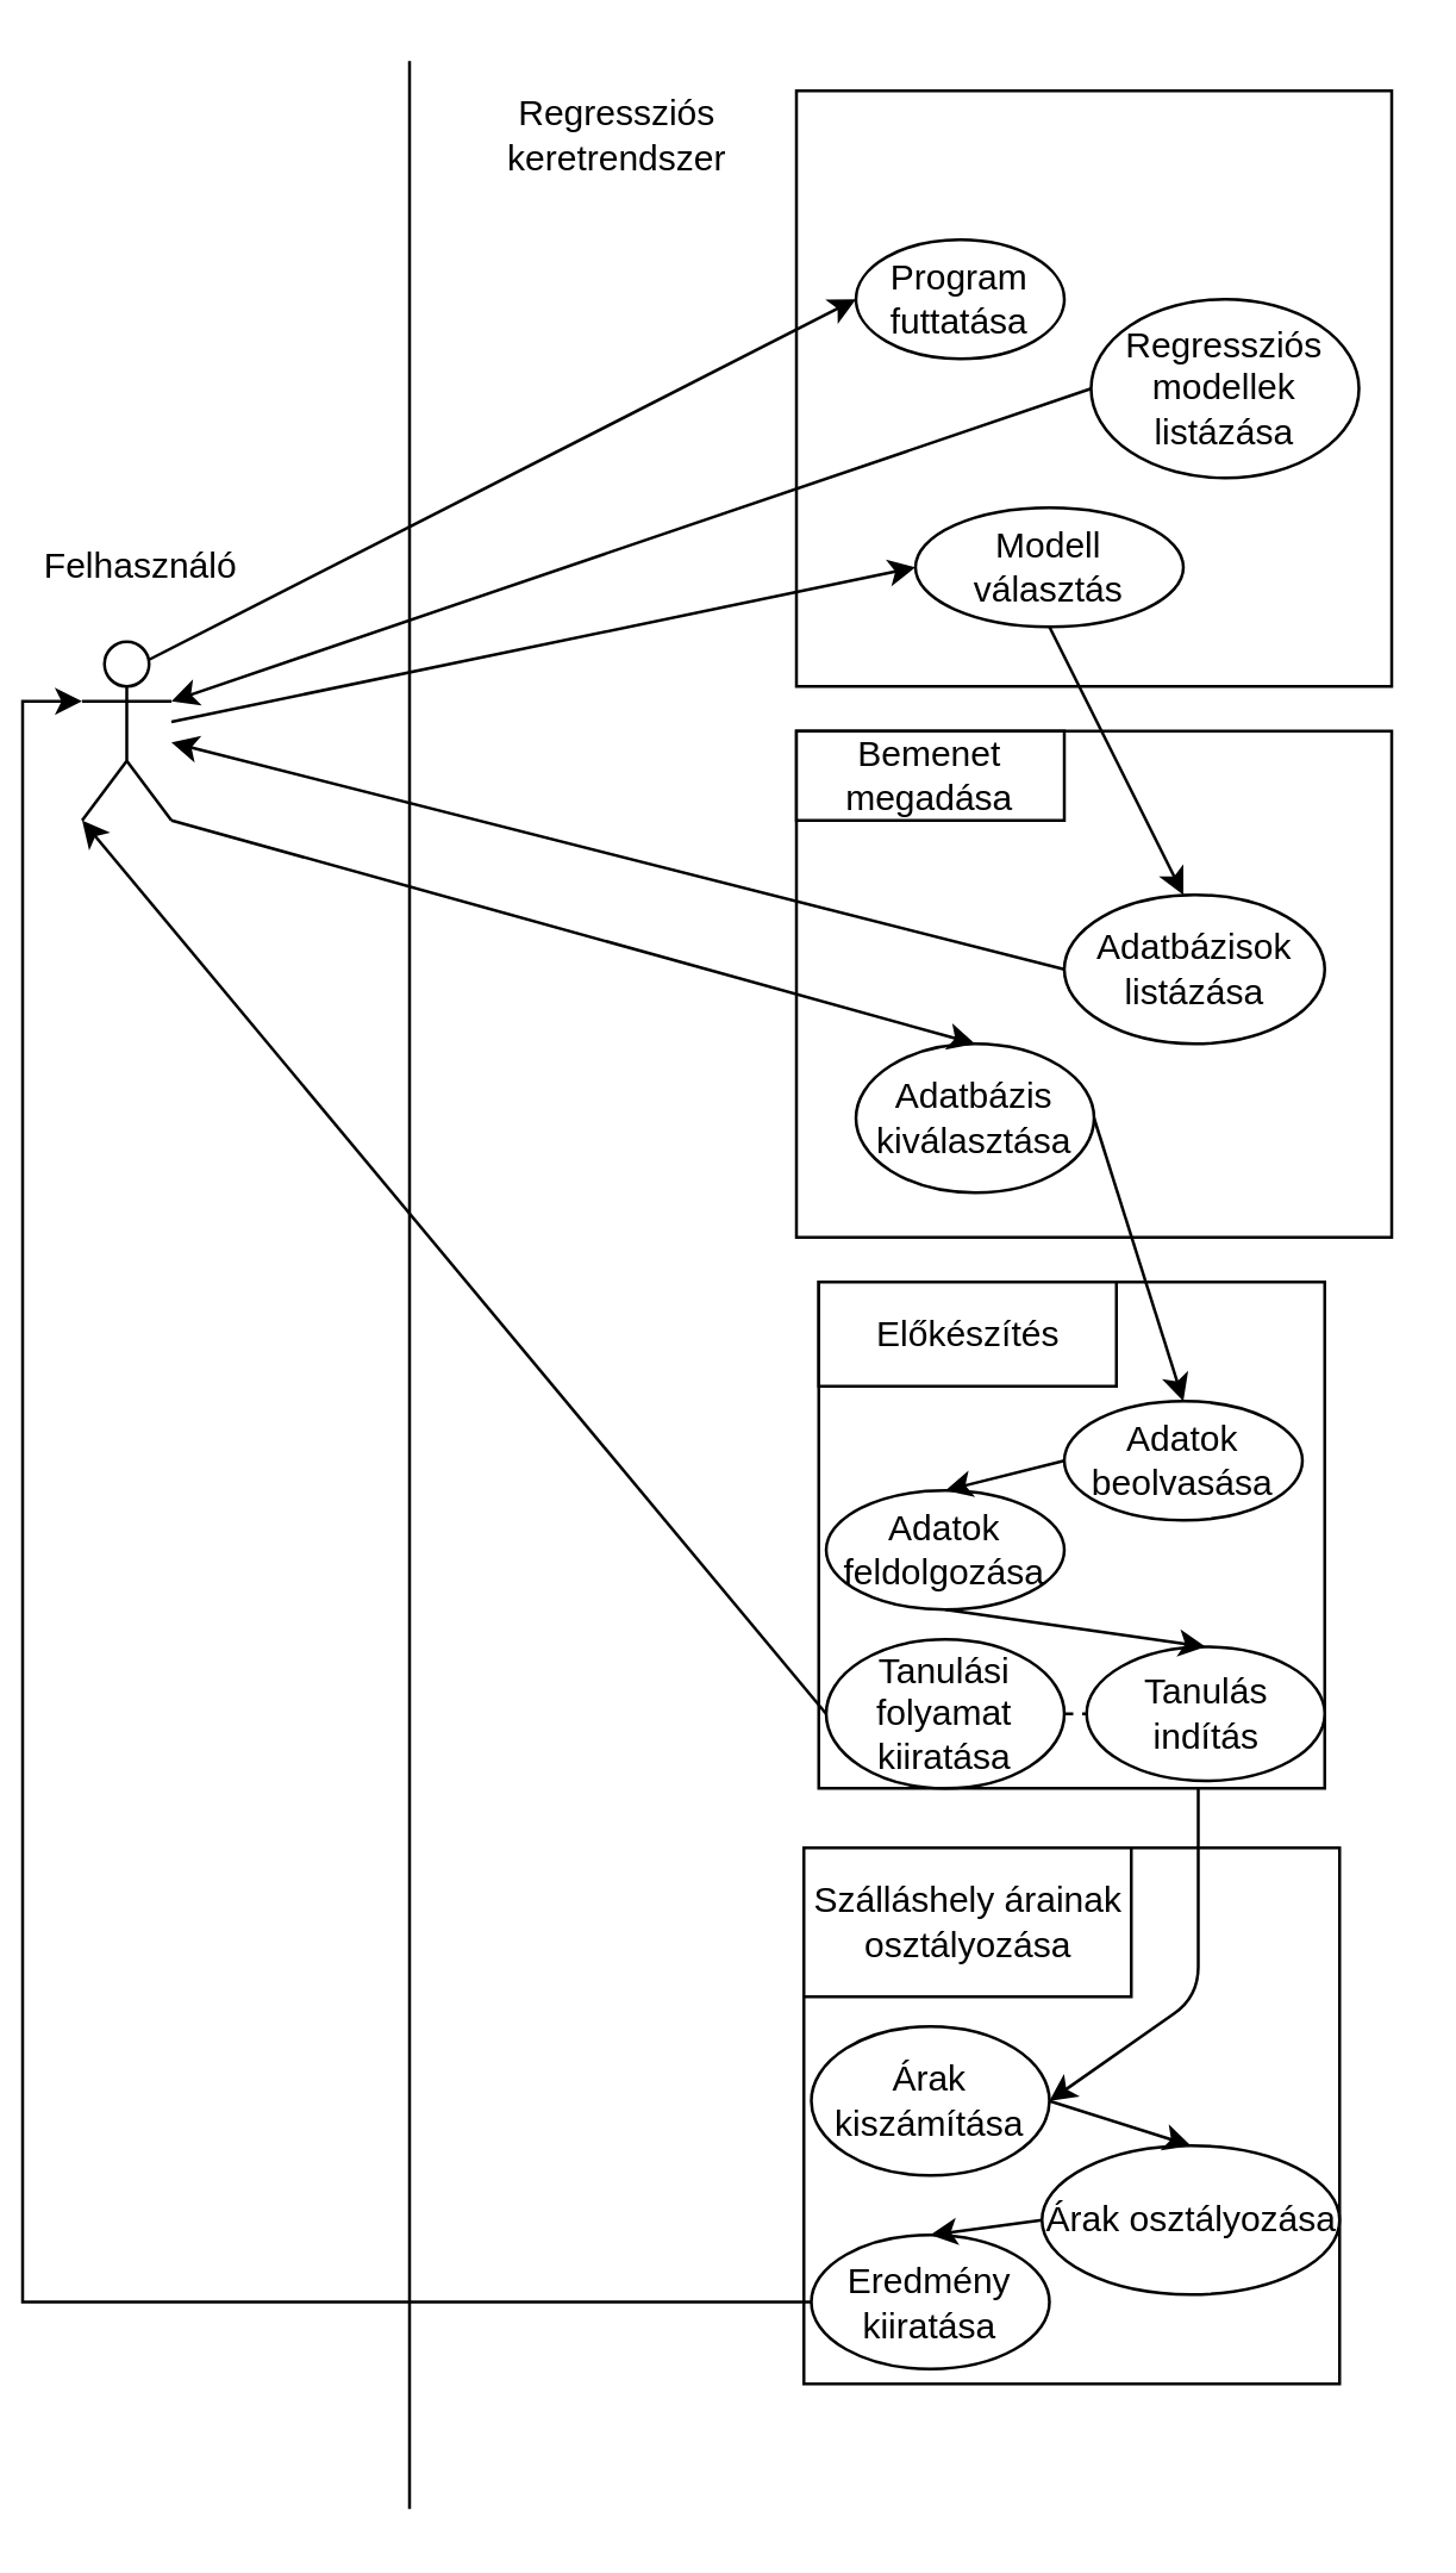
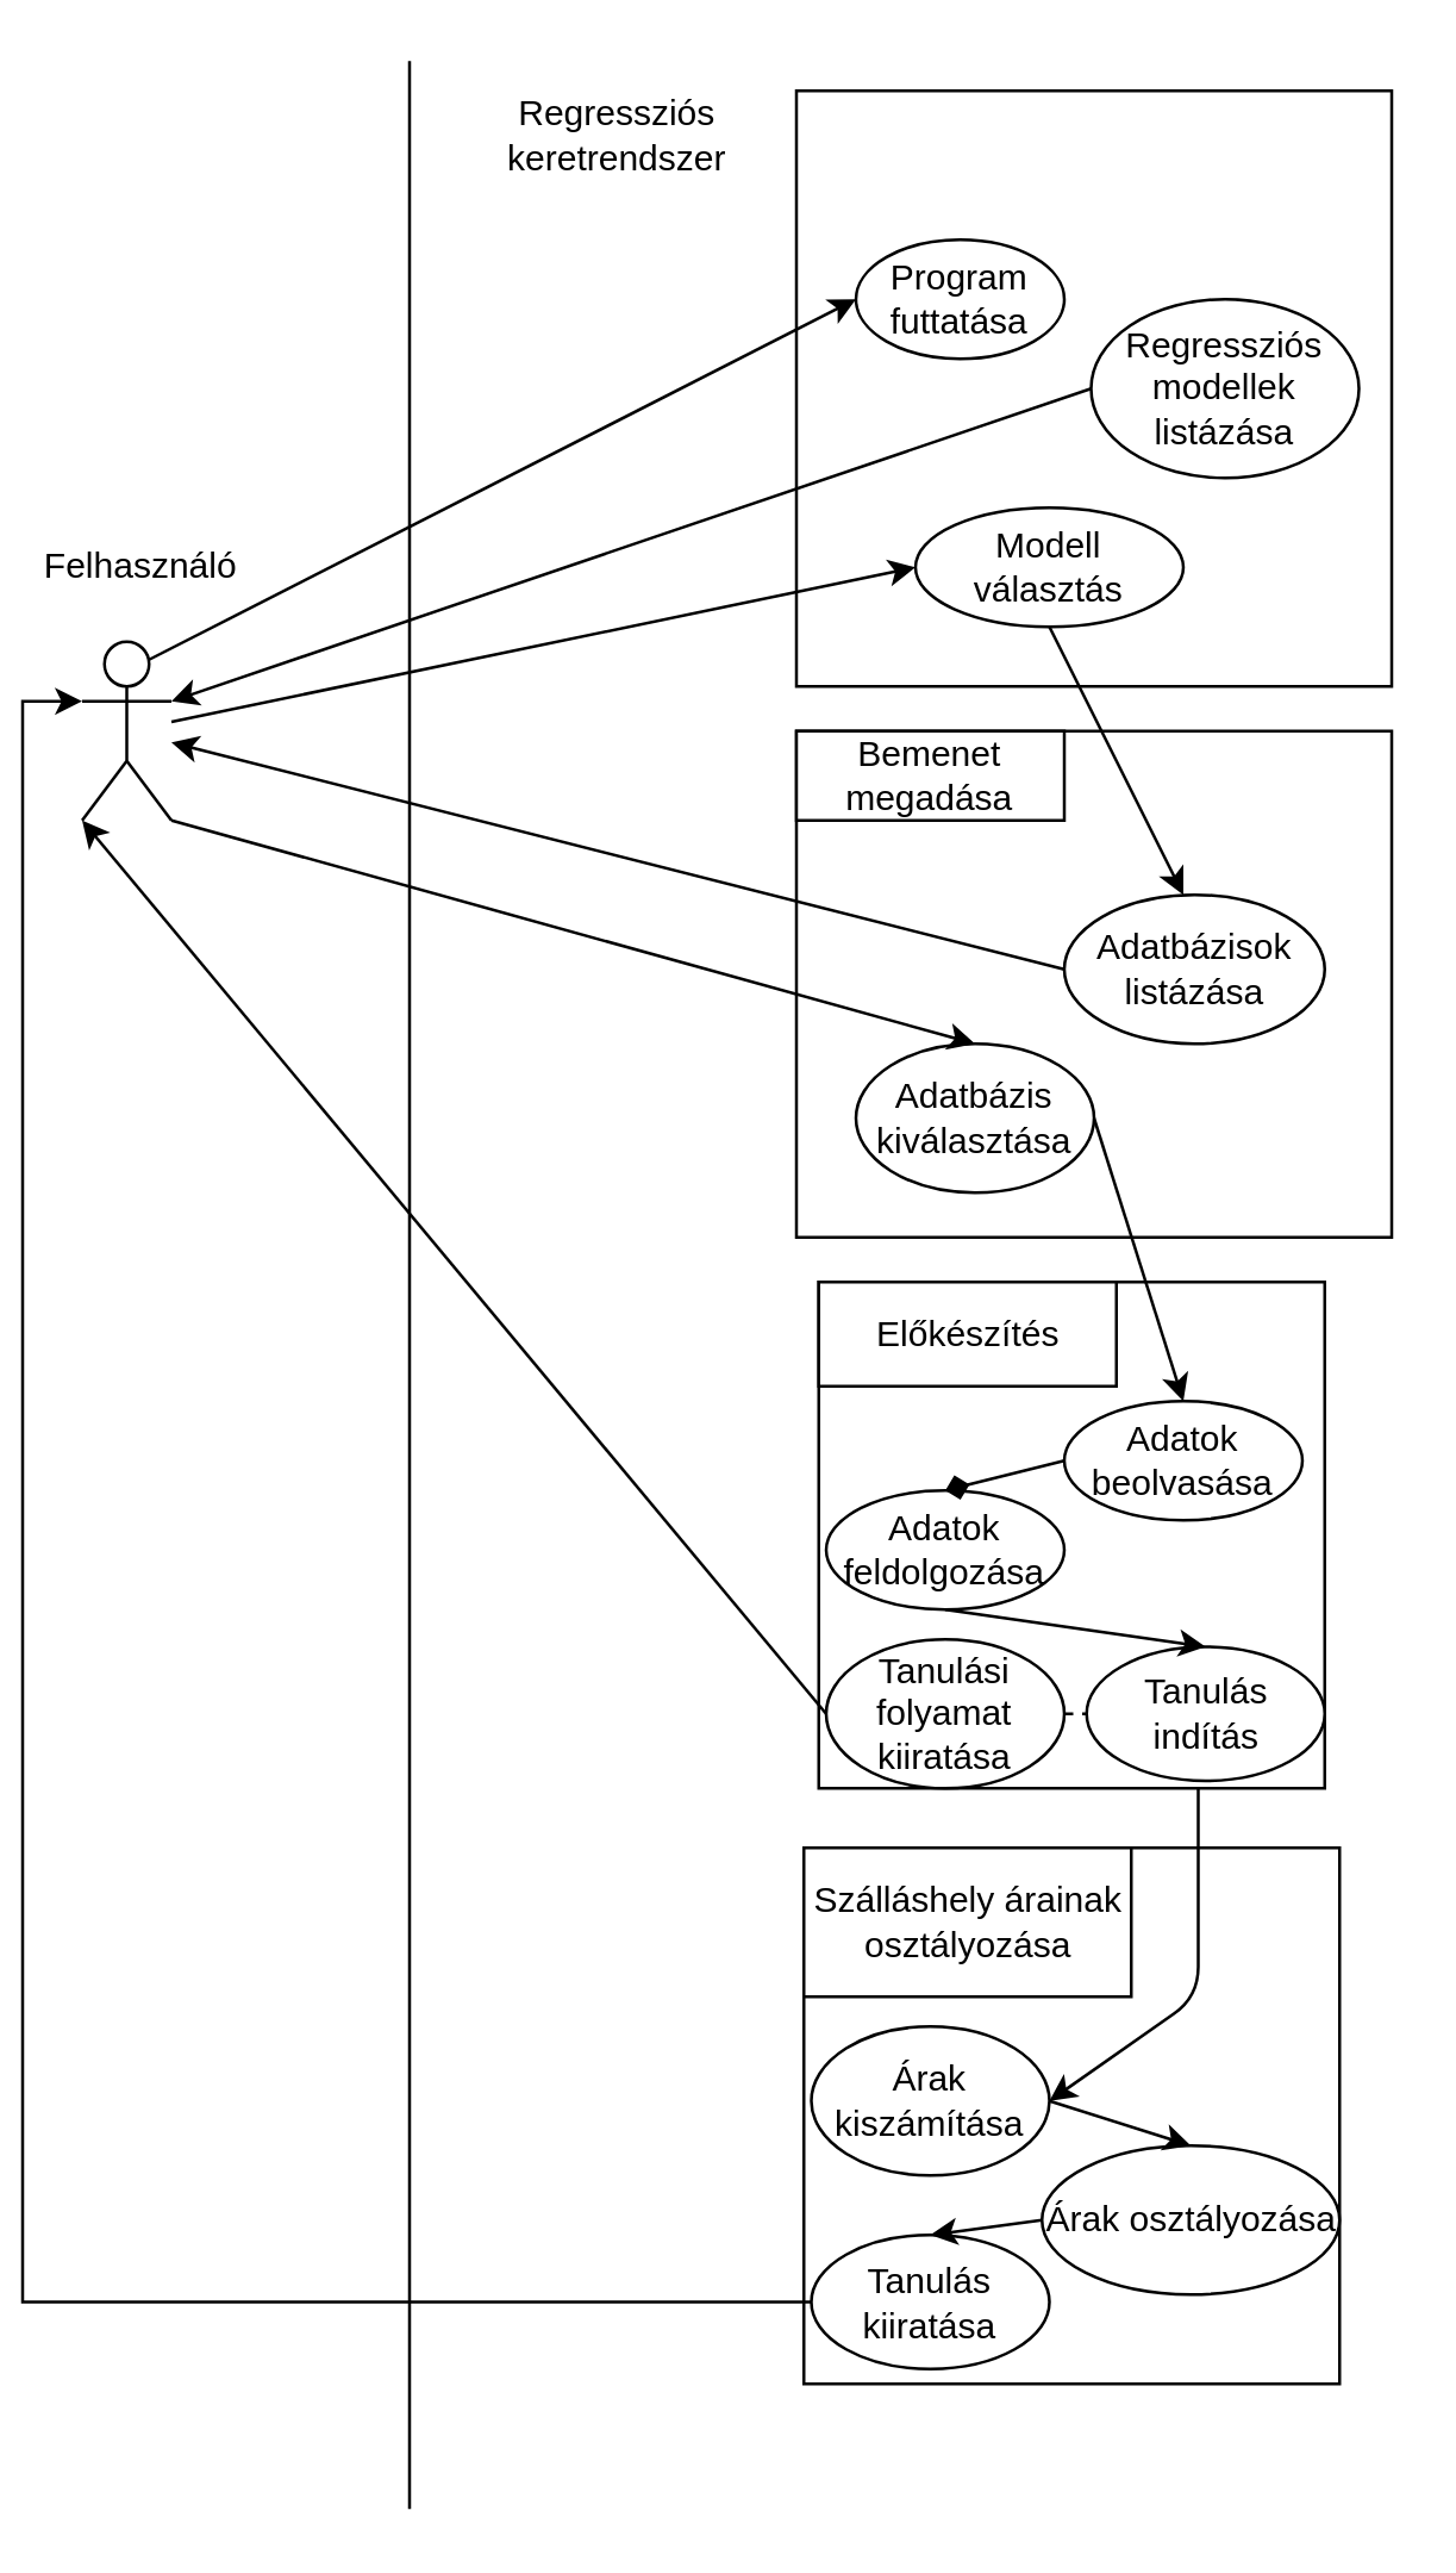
- <mxCell id="24" value="" style="endArrow=classic;html=1;exitX=0;exitY=0.5;exitDx=0;exitDy=0;entryX=0.5;entryY=0;entryDx=0;entryDy=0;" parent="1" source="18" target="20" edge="1"><mxGeometry width="50" height="50" relative="1" as="geometry"><mxPoint x="380" y="620" as="sourcePoint" /><mxPoint x="430" y="570" as="targetPoint" /></mxGeometry></mxCell>
+ <mxCell id="24" value="" style="endArrow=diamond;html=1;exitX=0;exitY=0.5;exitDx=0;exitDy=0;entryX=0.5;entryY=0;entryDx=0;entryDy=0;" parent="1" source="18" target="20" edge="1"><mxGeometry width="50" height="50" relative="1" as="geometry"><mxPoint x="380" y="620" as="sourcePoint" /><mxPoint x="430" y="570" as="targetPoint" /></mxGeometry></mxCell>
- <mxCell id="30" value="Eredmény kiiratása" style="ellipse;whiteSpace=wrap;html=1;" parent="1" vertex="1"><mxGeometry x="265" y="750" width="80" height="45" as="geometry" /></mxCell>
+ <mxCell id="30" value="Tanulás kiiratása" style="ellipse;whiteSpace=wrap;html=1;" parent="1" vertex="1"><mxGeometry x="265" y="750" width="80" height="45" as="geometry" /></mxCell>
